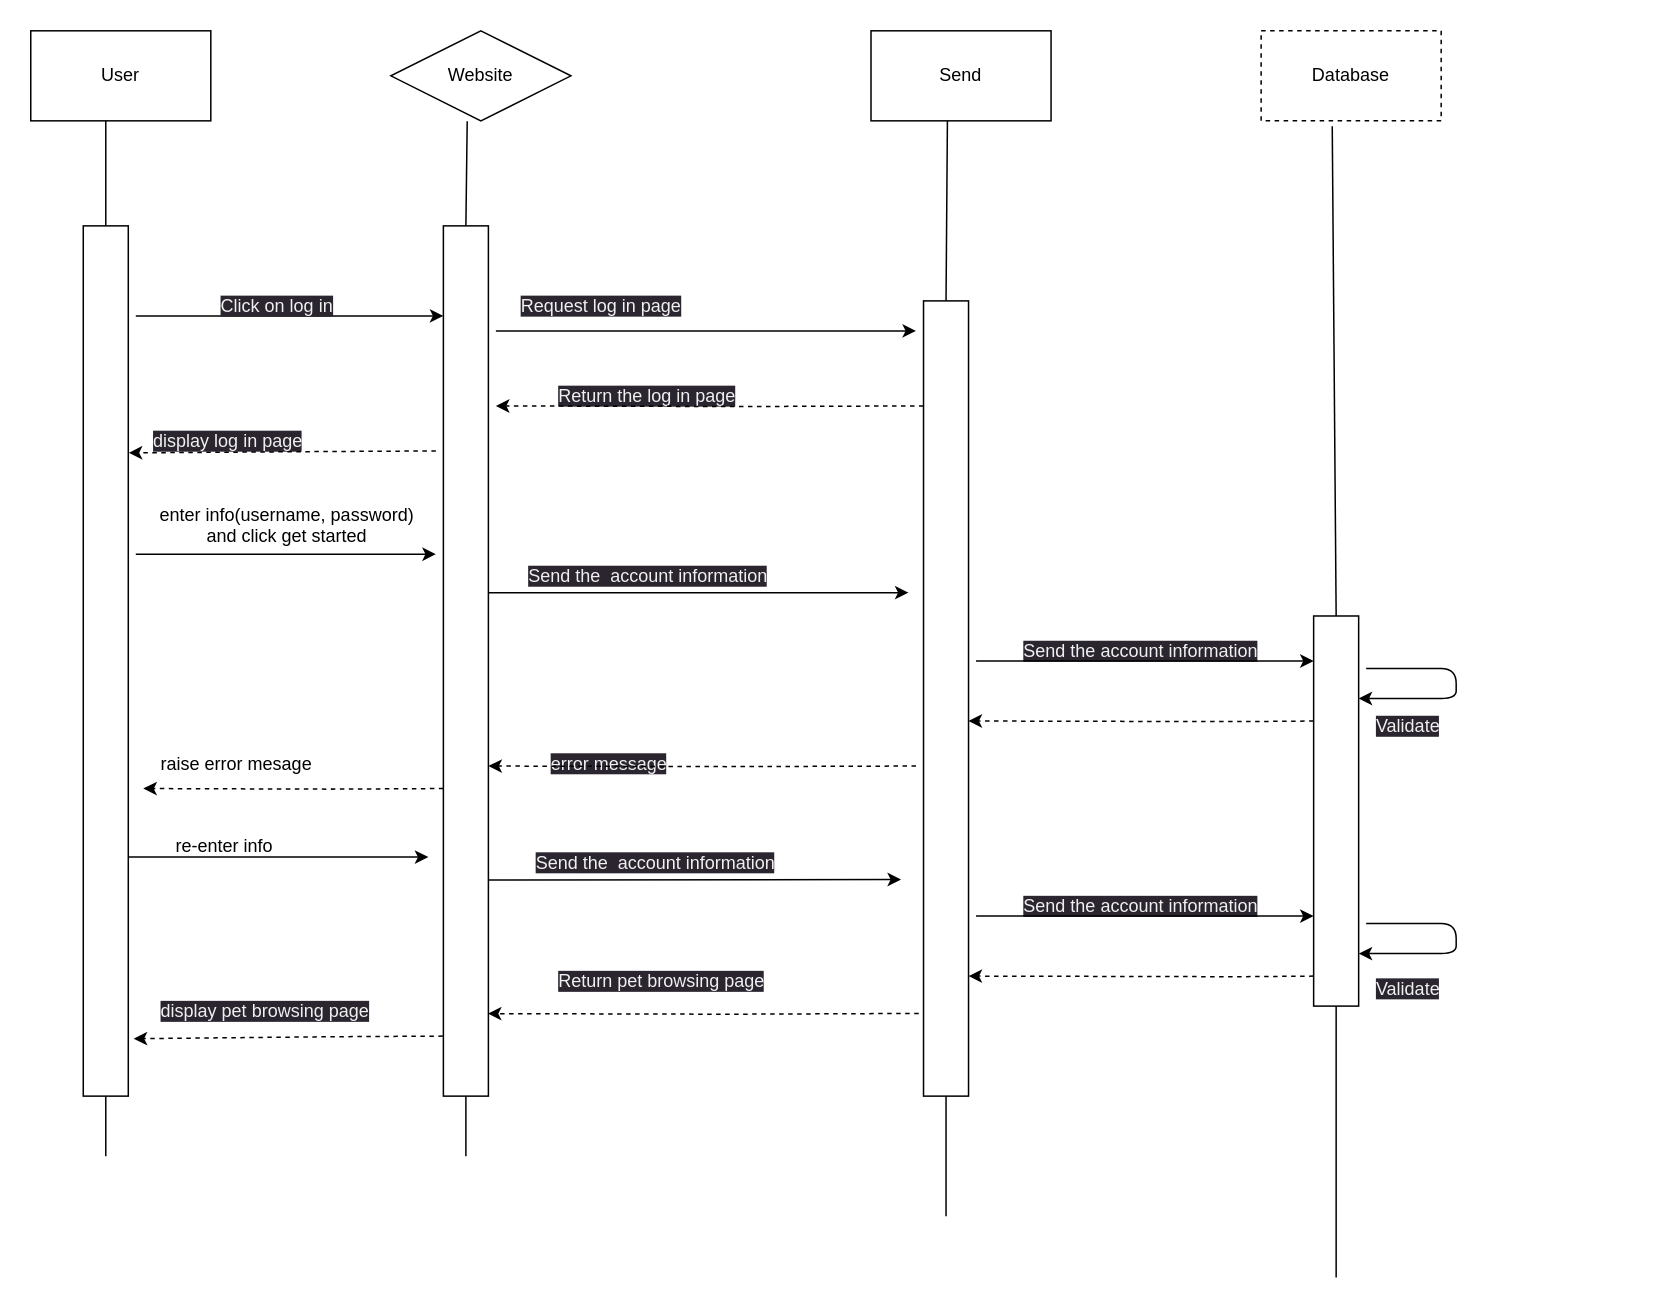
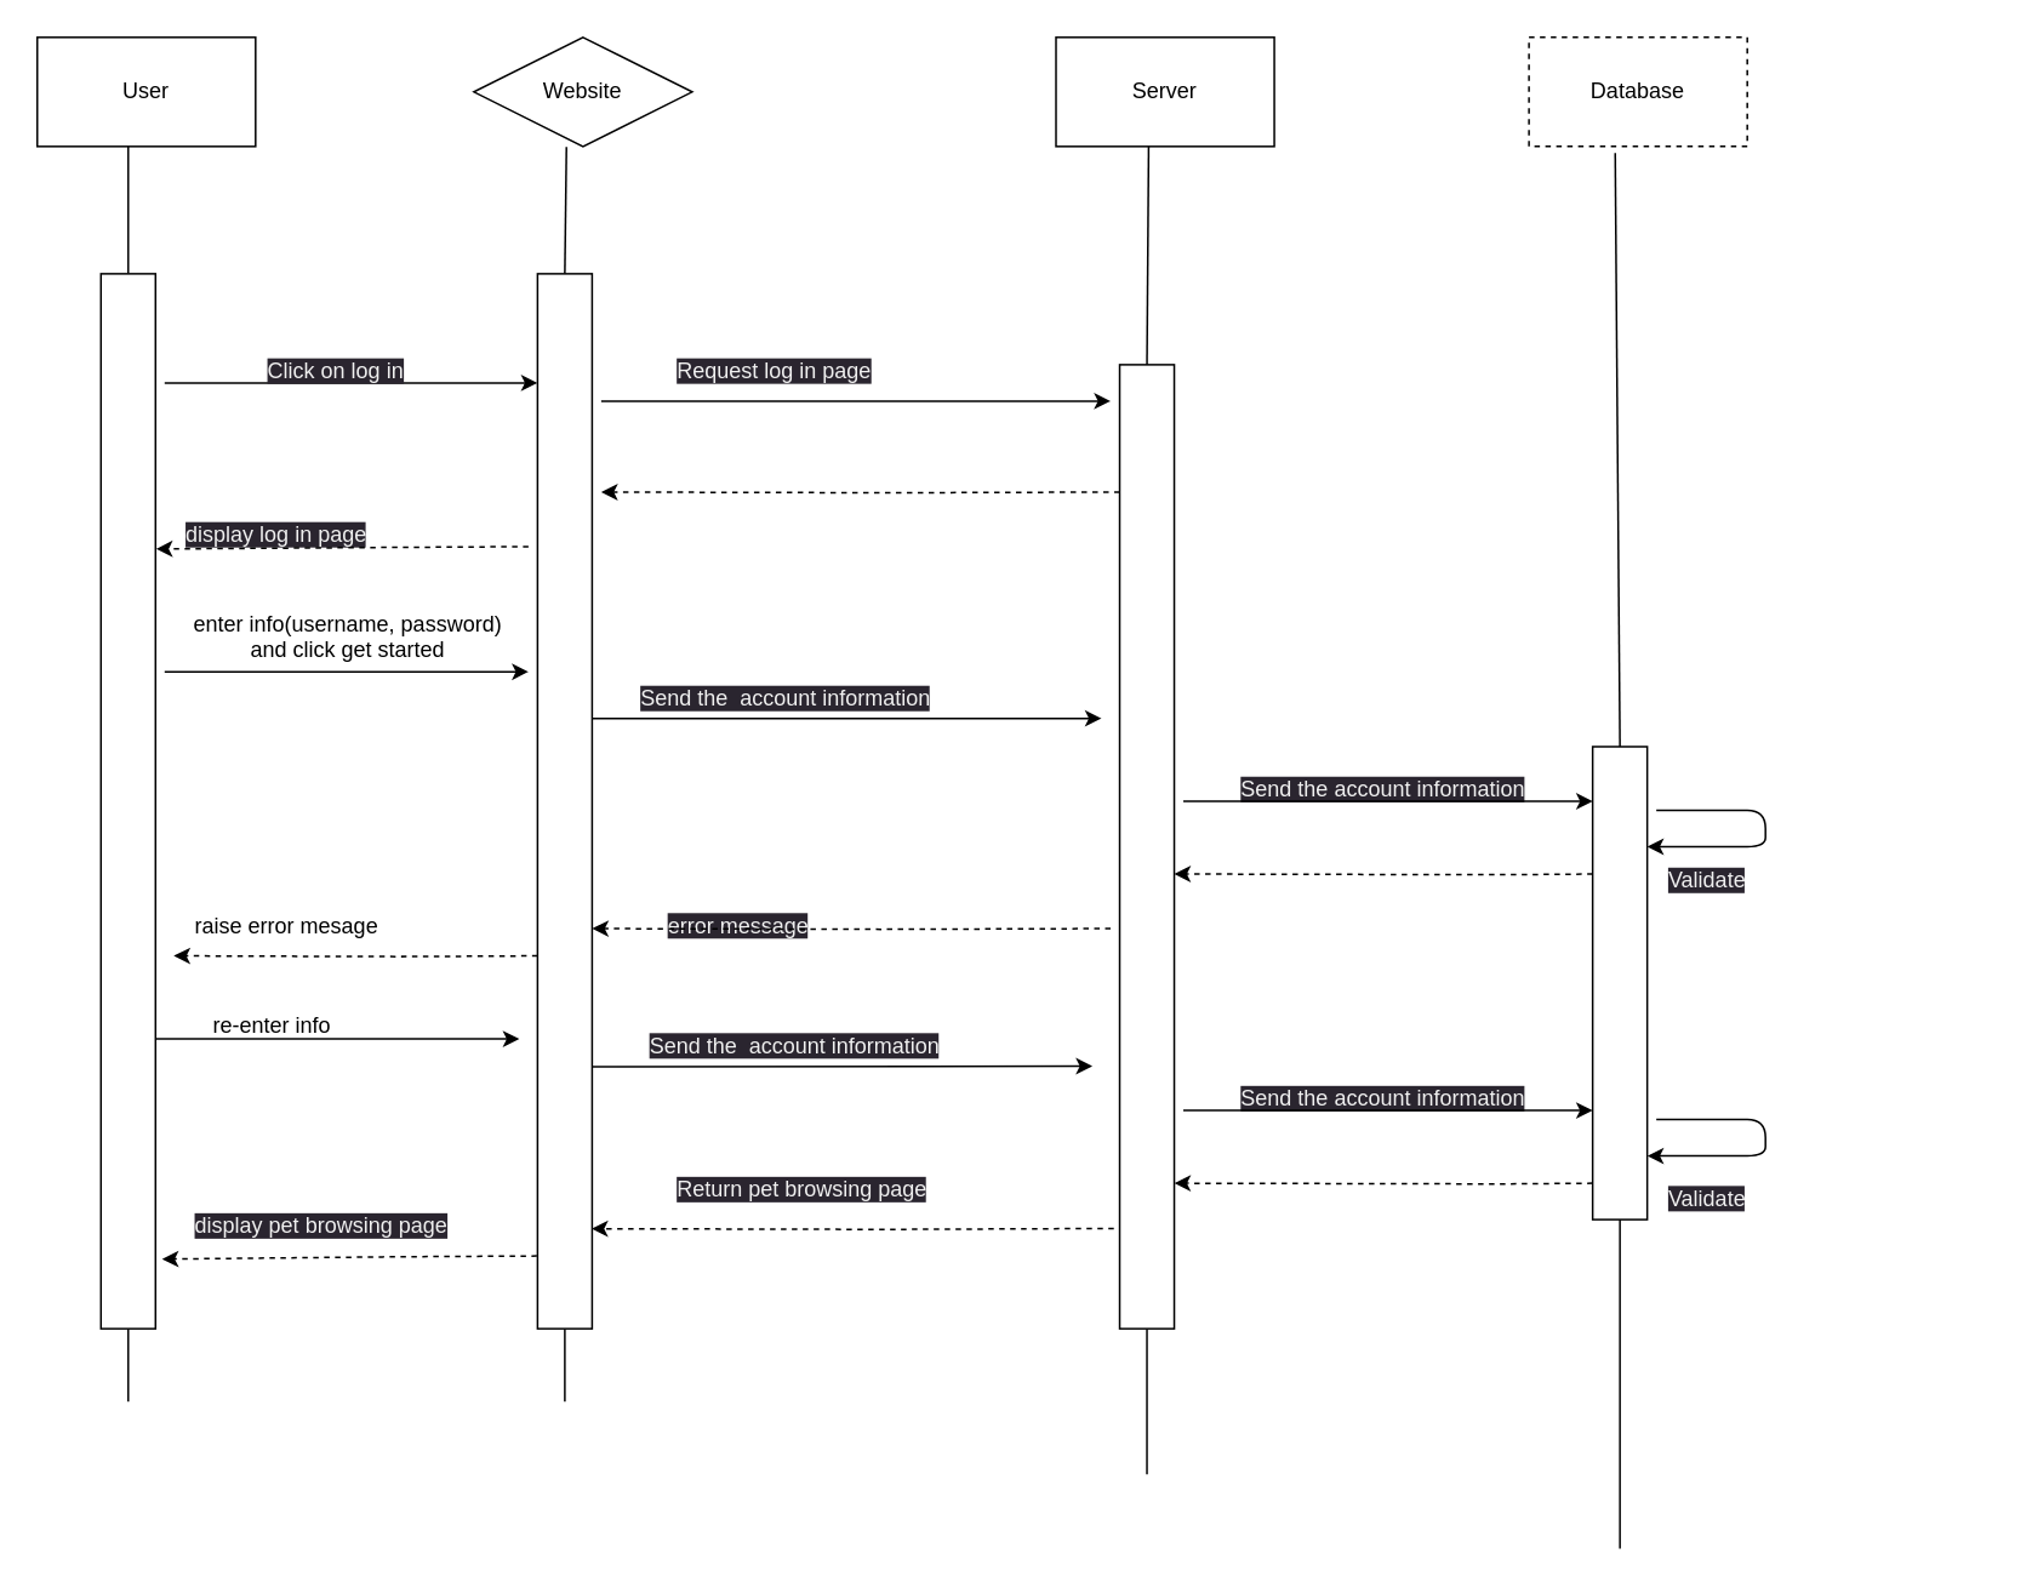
- <mxCell id="35" value="Send" style="whiteSpace=wrap;html=1;" parent="1" vertex="1"><mxGeometry x="580" y="20" width="120" height="60" as="geometry" /></mxCell>
+ <mxCell id="35" value="Server" style="whiteSpace=wrap;html=1;" parent="1" vertex="1"><mxGeometry x="580" y="20" width="120" height="60" as="geometry" /></mxCell>
- <mxCell id="20" value="&lt;span style=&quot;color: rgb(240, 240, 240); font-family: Helvetica; font-size: 12px; font-style: normal; font-variant-ligatures: normal; font-variant-caps: normal; font-weight: 400; letter-spacing: normal; orphans: 2; text-align: center; text-indent: 0px; text-transform: none; widows: 2; word-spacing: 0px; -webkit-text-stroke-width: 0px; background-color: rgb(42, 37, 47); text-decoration-thickness: initial; text-decoration-style: initial; text-decoration-color: initial; float: none; display: inline !important;&quot;&gt;Request log in page&lt;br&gt;&lt;/span&gt;" style="text;whiteSpace=wrap;html=1;" parent="1" vertex="1"><mxGeometry x="345" y="190" width="180" height="30" as="geometry" /></mxCell>
+ <mxCell id="20" value="&lt;span style=&quot;color: rgb(240, 240, 240); font-family: Helvetica; font-size: 12px; font-style: normal; font-variant-ligatures: normal; font-variant-caps: normal; font-weight: 400; letter-spacing: normal; orphans: 2; text-align: center; text-indent: 0px; text-transform: none; widows: 2; word-spacing: 0px; -webkit-text-stroke-width: 0px; background-color: rgb(42, 37, 47); text-decoration-thickness: initial; text-decoration-style: initial; text-decoration-color: initial; float: none; display: inline !important;&quot;&gt;Request log in page&lt;br&gt;&lt;/span&gt;" style="text;whiteSpace=wrap;html=1;" parent="1" vertex="1"><mxGeometry x="370" y="190" width="180" height="30" as="geometry" /></mxCell>
- <mxCell id="21" value="&lt;span style=&quot;color: rgb(240, 240, 240); font-family: Helvetica; font-size: 12px; font-style: normal; font-variant-ligatures: normal; font-variant-caps: normal; font-weight: 400; letter-spacing: normal; orphans: 2; text-align: center; text-indent: 0px; text-transform: none; widows: 2; word-spacing: 0px; -webkit-text-stroke-width: 0px; background-color: rgb(42, 37, 47); text-decoration-thickness: initial; text-decoration-style: initial; text-decoration-color: initial; float: none; display: inline !important;&quot;&gt;Return the log in page&lt;br&gt;&lt;/span&gt;" style="text;whiteSpace=wrap;html=1;" parent="1" vertex="1"><mxGeometry x="370" y="250" width="180" height="20" as="geometry" /></mxCell>
